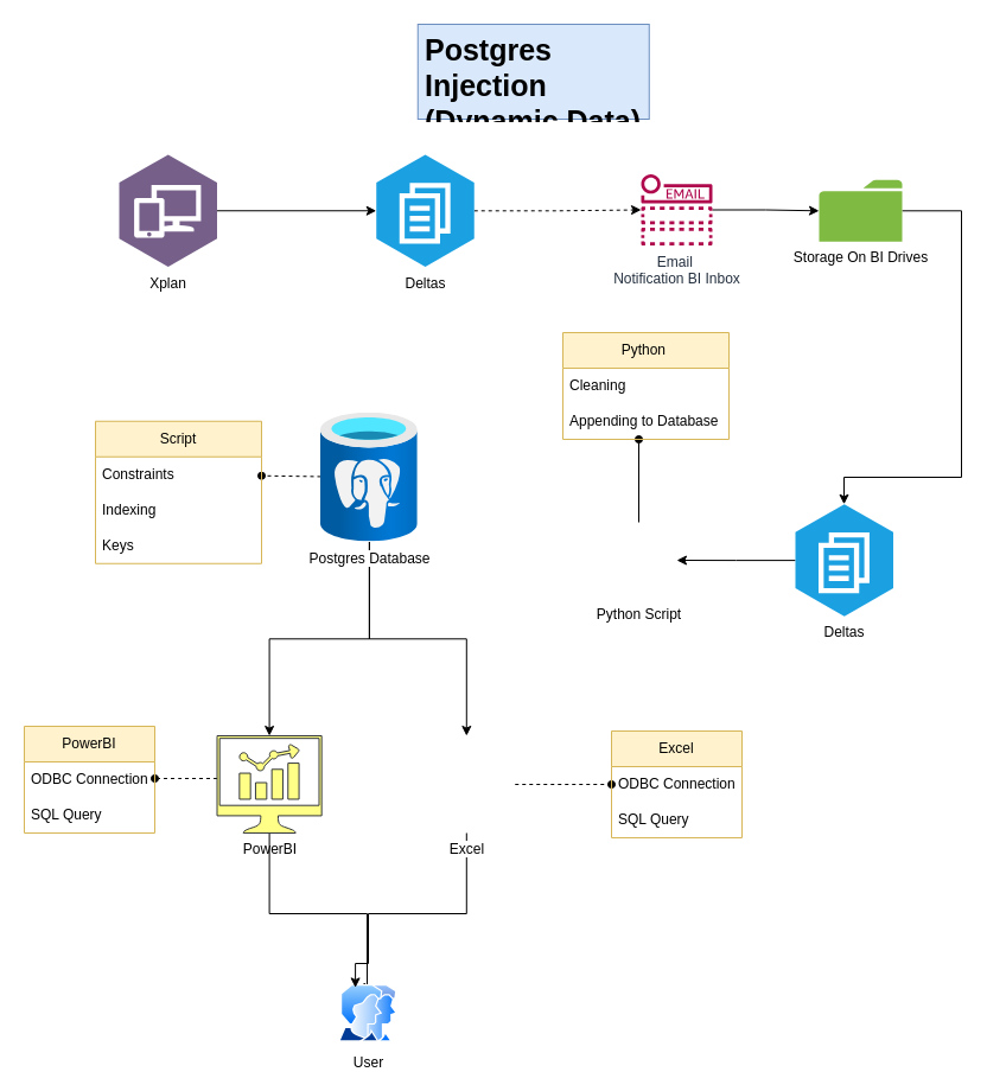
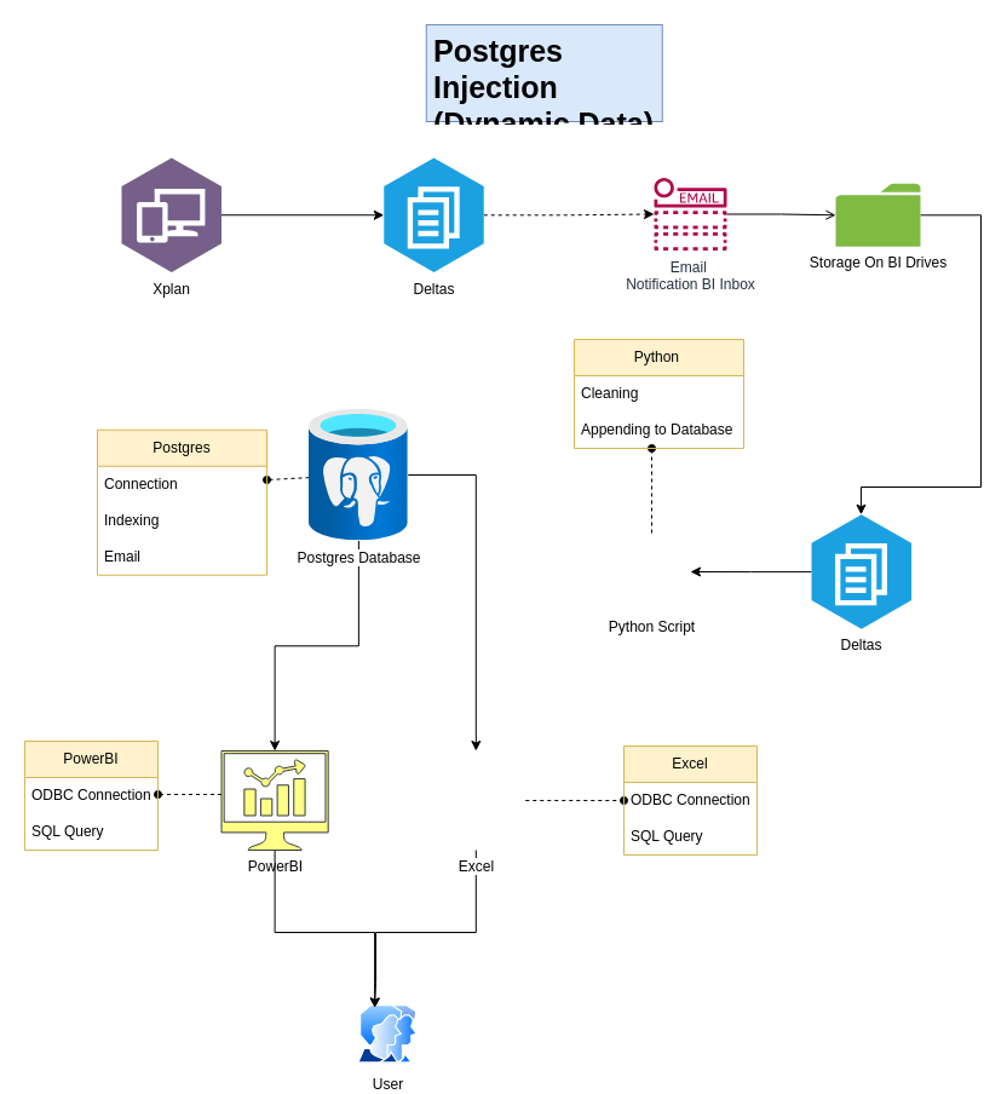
- <mxCell id="16" value="" style="edgeStyle=orthogonalEdgeStyle;rounded=0;orthogonalLoop=1;jettySize=auto;html=1;" edge="1" parent="1" source="17" target="19"><mxGeometry relative="1" as="geometry" /></mxCell>
+ <mxCell id="16" value="" style="edgeStyle=orthogonalEdgeStyle;rounded=0;orthogonalLoop=1;jettySize=auto;html=1;endArrow=open;" edge="1" parent="1" source="17" target="19"><mxGeometry relative="1" as="geometry" /></mxCell>
- <mxCell id="23" value="Script" style="swimlane;fontStyle=0;childLayout=stackLayout;horizontal=1;startSize=30;horizontalStack=0;resizeParent=1;resizeParentMax=0;resizeLast=0;collapsible=1;marginBottom=0;whiteSpace=wrap;html=1;fillColor=#fff2cc;strokeColor=#d6b656;" vertex="1" parent="1"><mxGeometry x="80" y="354.75" width="140" height="120" as="geometry" /></mxCell>
+ <mxCell id="23" value="Postgres" style="swimlane;fontStyle=0;childLayout=stackLayout;horizontal=1;startSize=30;horizontalStack=0;resizeParent=1;resizeParentMax=0;resizeLast=0;collapsible=1;marginBottom=0;whiteSpace=wrap;html=1;fillColor=#fff2cc;strokeColor=#d6b656;" vertex="1" parent="1"><mxGeometry x="80" y="354.75" width="140" height="120" as="geometry" /></mxCell>
- <mxCell id="24" value="Constraints&amp;nbsp;" style="text;strokeColor=none;fillColor=none;align=left;verticalAlign=middle;spacingLeft=4;spacingRight=4;overflow=hidden;points=[[0,0.5],[1,0.5]];portConstraint=eastwest;rotatable=0;whiteSpace=wrap;html=1;" vertex="1" parent="23"><mxGeometry y="30" width="140" height="30" as="geometry" /></mxCell>
+ <mxCell id="24" value="Connection&amp;nbsp;" style="text;strokeColor=none;fillColor=none;align=left;verticalAlign=middle;spacingLeft=4;spacingRight=4;overflow=hidden;points=[[0,0.5],[1,0.5]];portConstraint=eastwest;rotatable=0;whiteSpace=wrap;html=1;" vertex="1" parent="23"><mxGeometry y="30" width="140" height="30" as="geometry" /></mxCell>
- <mxCell id="7" value="Postgres Database" style="image;aspect=fixed;html=1;points=[];align=center;fontSize=12;image=img/lib/azure2/databases/Azure_Database_PostgreSQL_Server.svg;" parent="1" vertex="1"><mxGeometry x="270" y="347.5" width="81.75" height="109" as="geometry" /></mxCell>
+ <mxCell id="7" value="Postgres Database" style="image;aspect=fixed;html=1;points=[];align=center;fontSize=12;image=img/lib/azure2/databases/Azure_Database_PostgreSQL_Server.svg;" parent="1" vertex="1"><mxGeometry x="255" y="337.5" width="81.75" height="109" as="geometry" /></mxCell>
- <mxCell id="8" value="" style="edgeStyle=orthogonalEdgeStyle;rounded=0;orthogonalLoop=1;jettySize=auto;html=1;dashed=0;endArrow=oval;endFill=1;" edge="1" parent="1" source="9" target="29"><mxGeometry relative="1" as="geometry"><mxPoint x="532" y="350" as="targetPoint" /><Array as="points"><mxPoint x="532" y="350" /><mxPoint x="544" y="350" /></Array></mxGeometry></mxCell>
+ <mxCell id="8" value="" style="edgeStyle=orthogonalEdgeStyle;rounded=0;orthogonalLoop=1;jettySize=auto;html=1;dashed=1;endArrow=oval;endFill=1;" edge="1" parent="1" source="9" target="29"><mxGeometry relative="1" as="geometry"><mxPoint x="532" y="350" as="targetPoint" /><Array as="points"><mxPoint x="532" y="350" /><mxPoint x="544" y="350" /></Array></mxGeometry></mxCell>
- <mxCell id="26" value="Keys" style="text;strokeColor=none;fillColor=none;align=left;verticalAlign=middle;spacingLeft=4;spacingRight=4;overflow=hidden;points=[[0,0.5],[1,0.5]];portConstraint=eastwest;rotatable=0;whiteSpace=wrap;html=1;" vertex="1" parent="23"><mxGeometry y="90" width="140" height="30" as="geometry" /></mxCell>
+ <mxCell id="26" value="Email" style="text;strokeColor=none;fillColor=none;align=left;verticalAlign=middle;spacingLeft=4;spacingRight=4;overflow=hidden;points=[[0,0.5],[1,0.5]];portConstraint=eastwest;rotatable=0;whiteSpace=wrap;html=1;" vertex="1" parent="23"><mxGeometry y="90" width="140" height="30" as="geometry" /></mxCell>
- <mxCell id="22" value="User" style="image;aspect=fixed;perimeter=ellipsePerimeter;html=1;align=center;shadow=0;dashed=0;spacingTop=3;image=img/lib/active_directory/user_accounts.svg;" vertex="1" parent="1"><mxGeometry x="285" y="830" width="50" height="48.5" as="geometry" /></mxCell>
+ <mxCell id="22" value="User" style="image;aspect=fixed;perimeter=ellipsePerimeter;html=1;align=center;shadow=0;dashed=0;spacingTop=3;image=img/lib/active_directory/user_accounts.svg;" vertex="1" parent="1"><mxGeometry x="295" y="830" width="50" height="48.5" as="geometry" /></mxCell>
